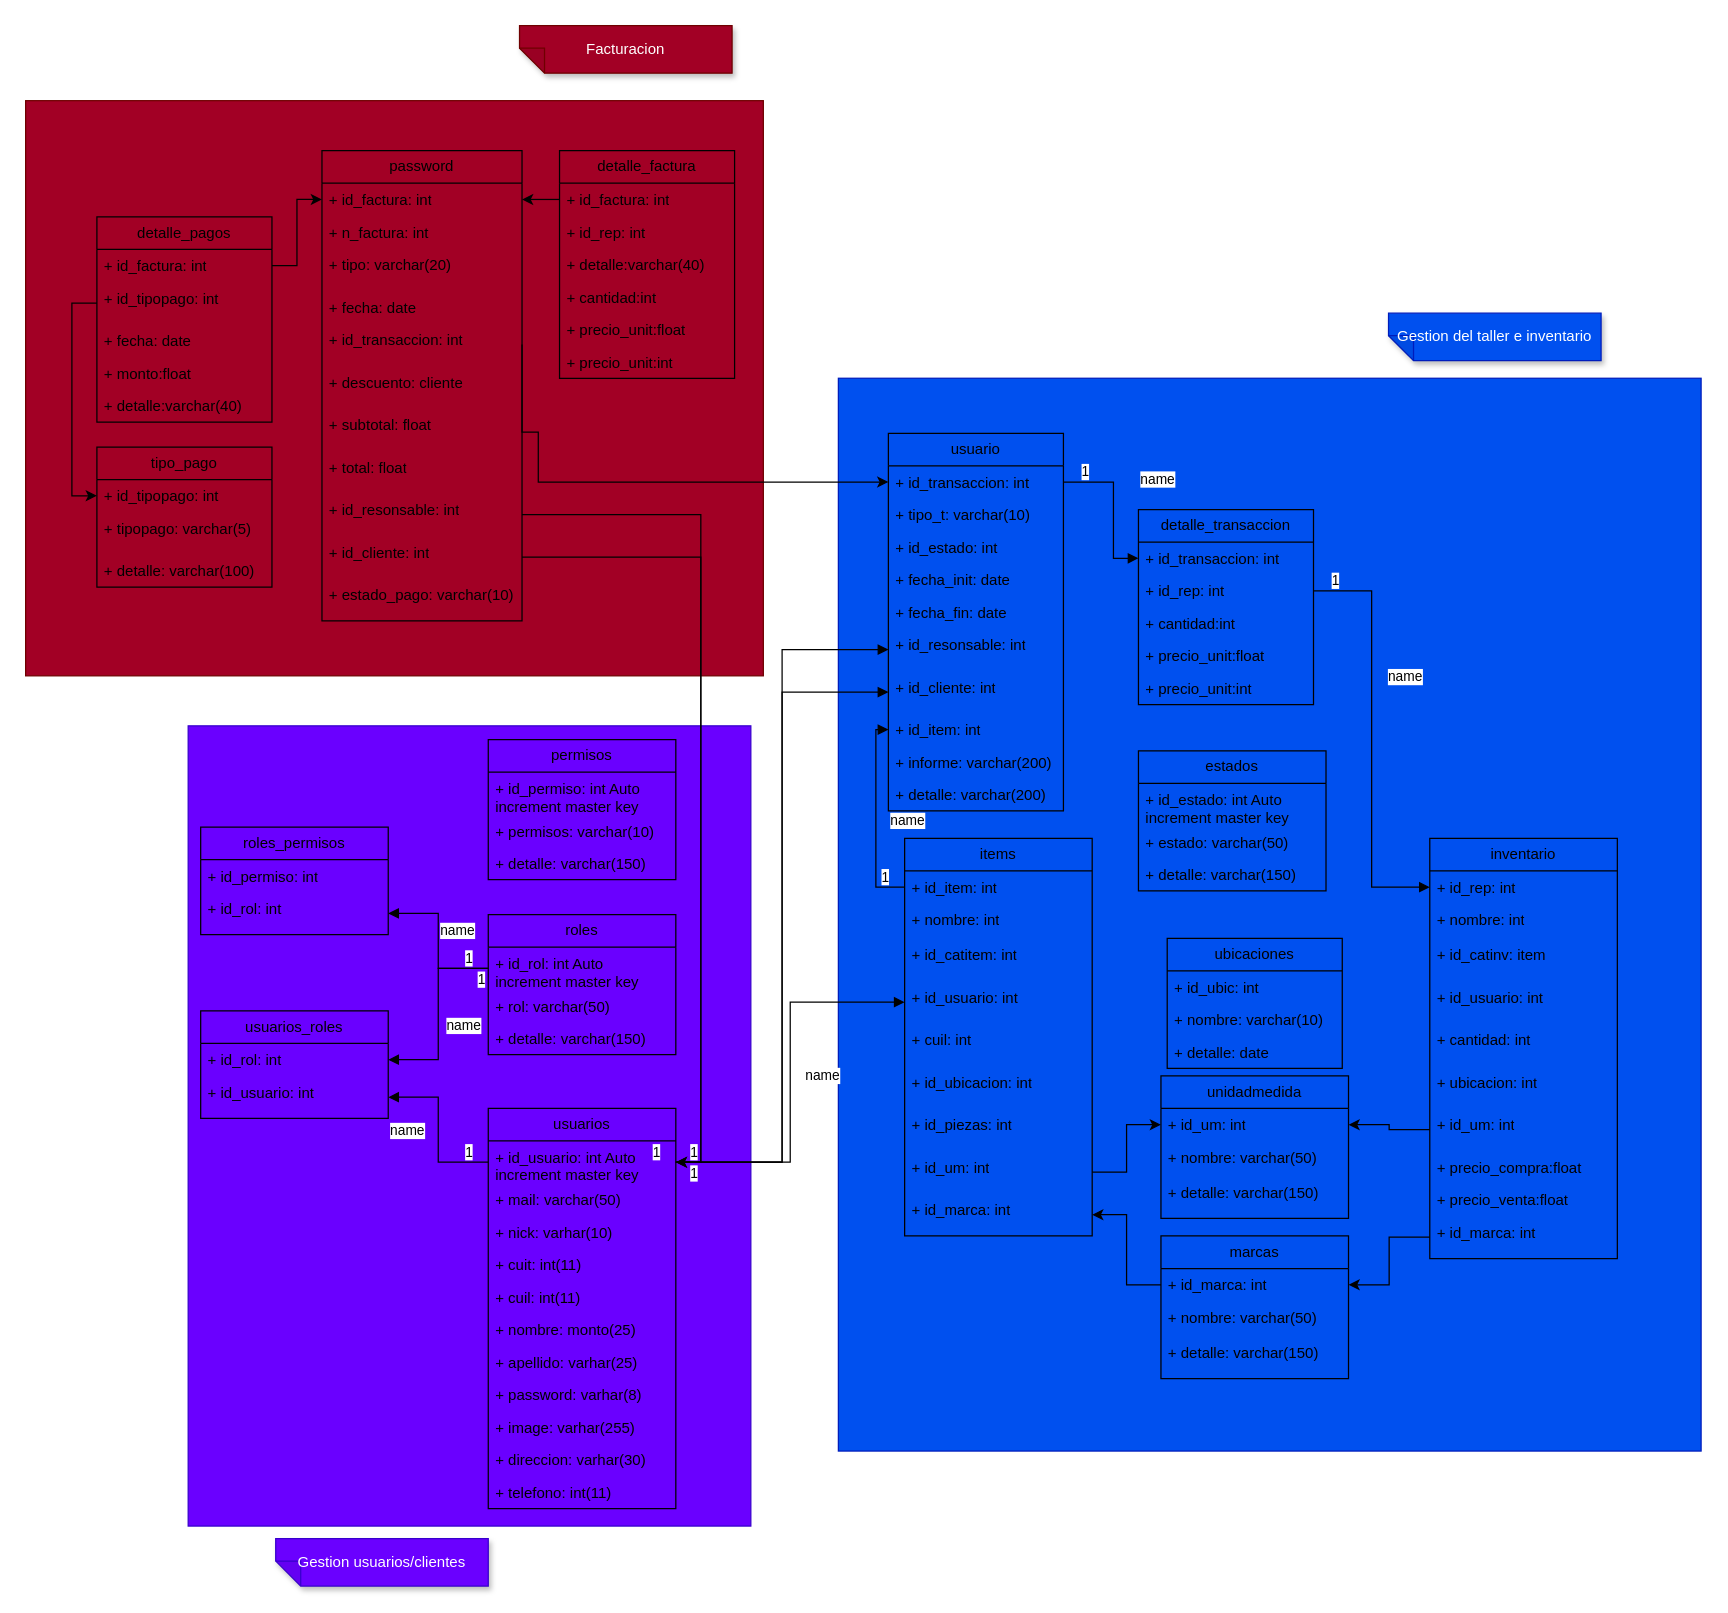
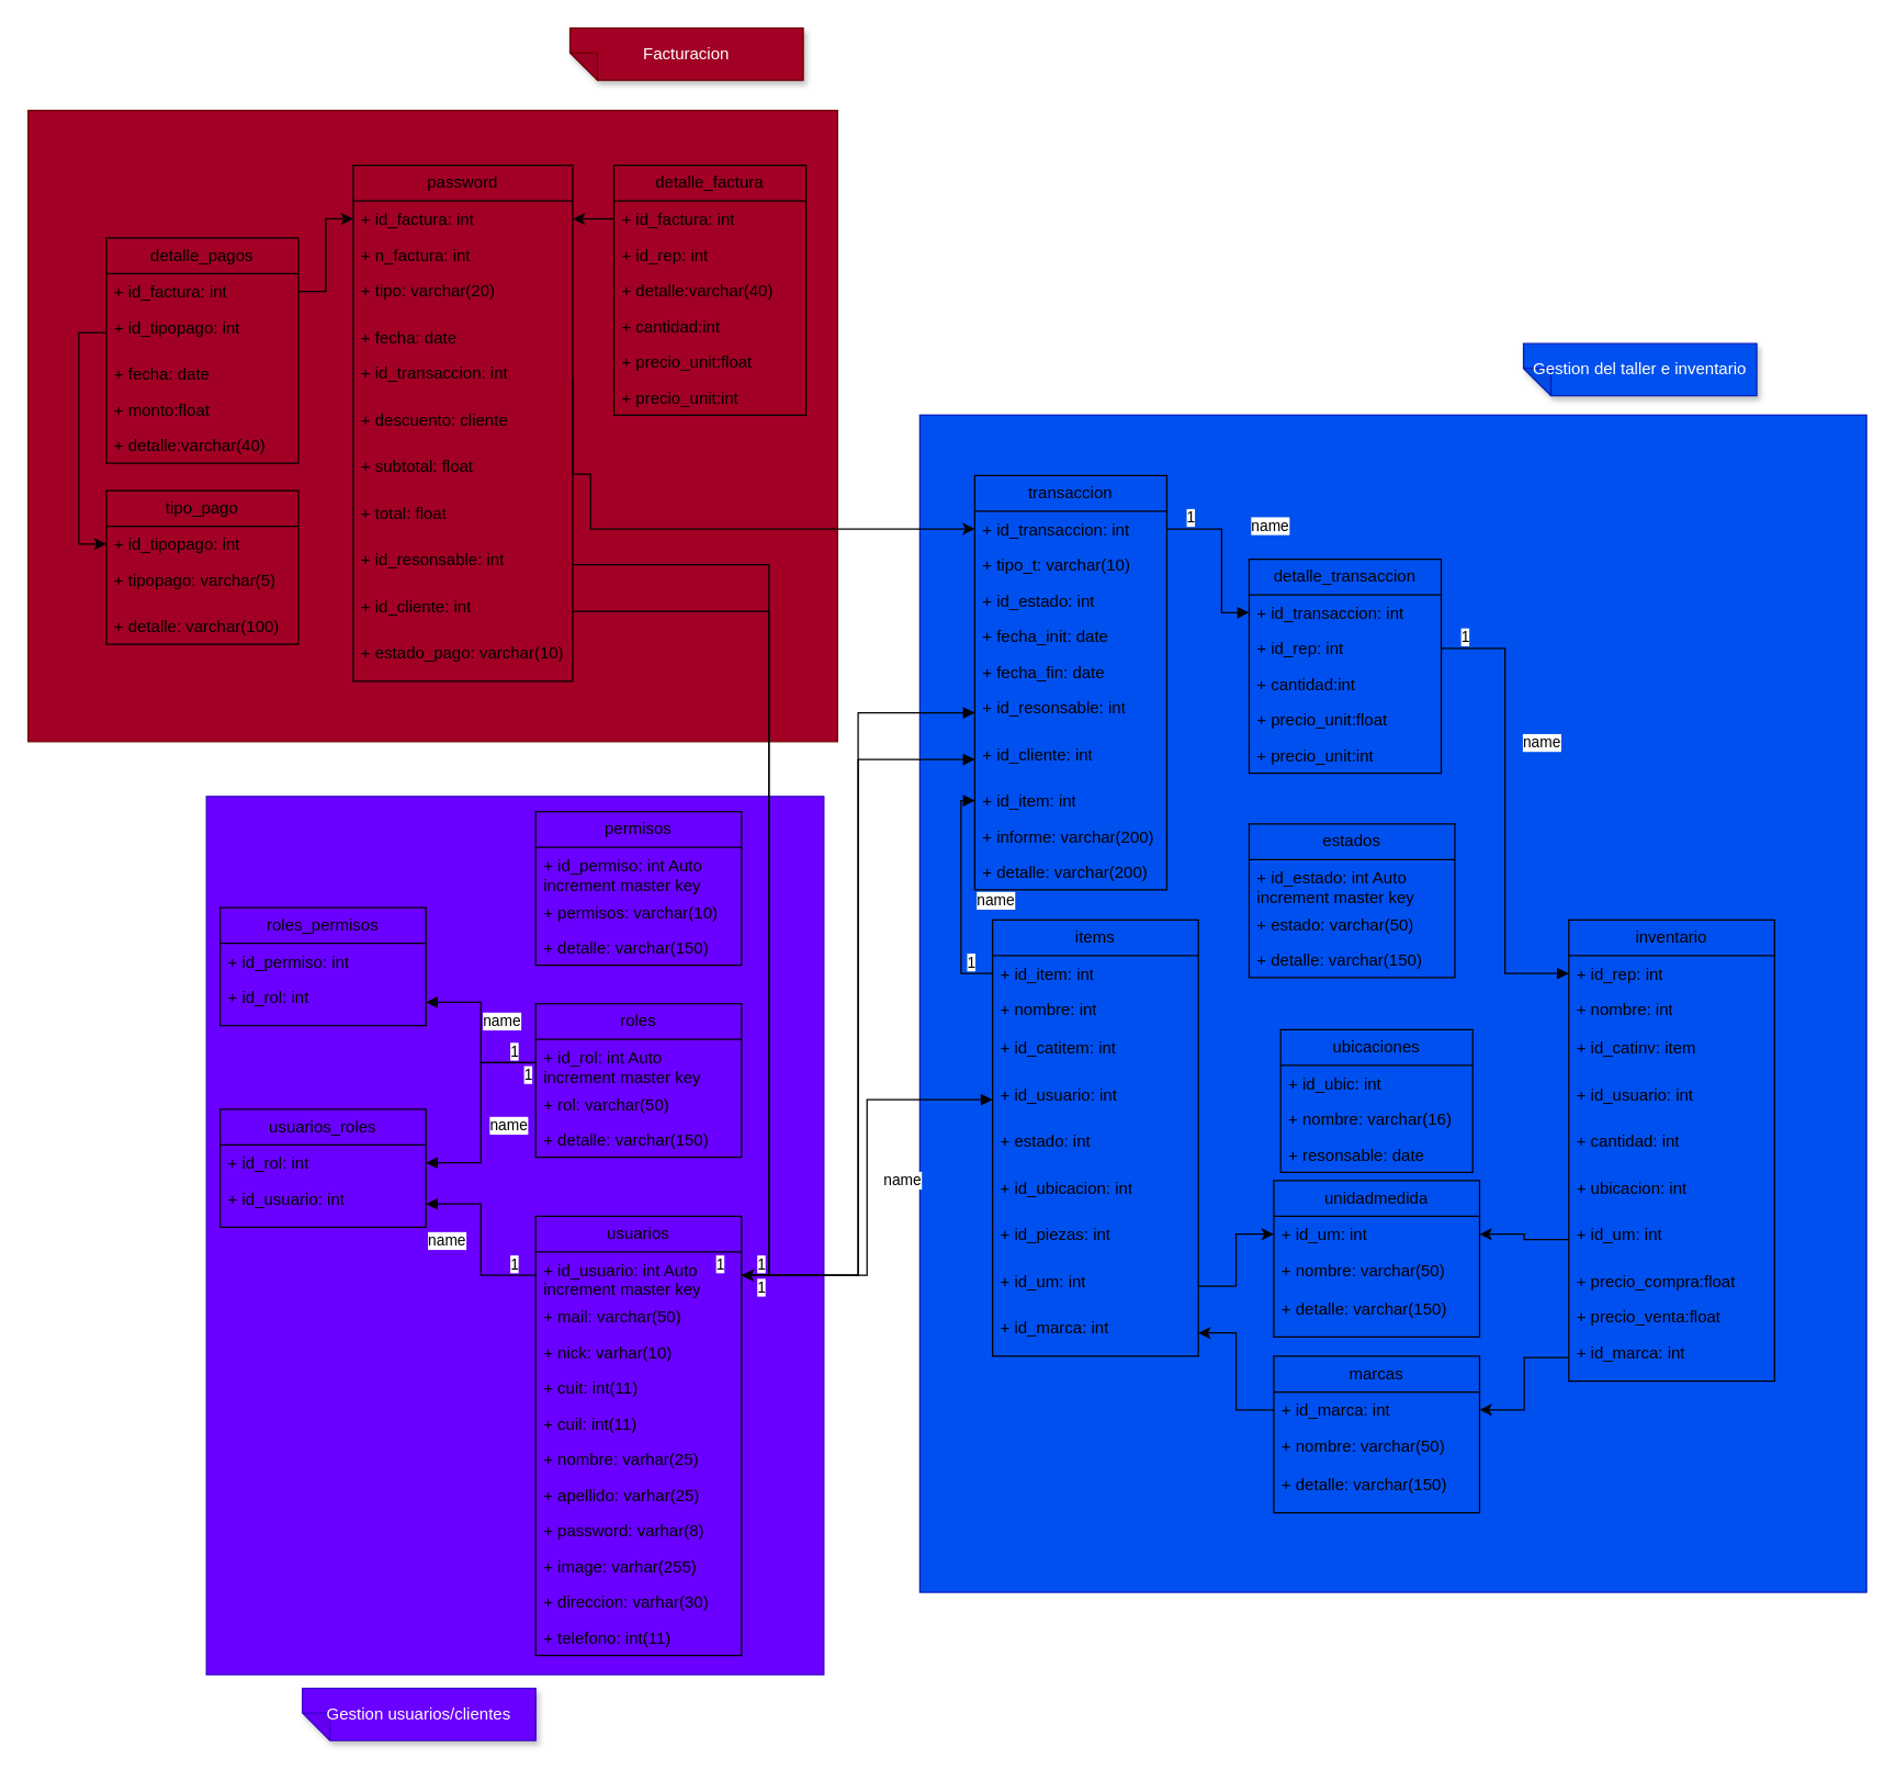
- <mxCell id="18" value="usuario" style="swimlane;fontStyle=0;childLayout=stackLayout;horizontal=1;startSize=26;fillColor=none;horizontalStack=0;resizeParent=1;resizeParentMax=0;resizeLast=0;collapsible=1;marginBottom=0;whiteSpace=wrap;html=1;" parent="1" vertex="1"><mxGeometry x="710" y="346" width="140" height="302" as="geometry" /></mxCell>
+ <mxCell id="18" value="transaccion" style="swimlane;fontStyle=0;childLayout=stackLayout;horizontal=1;startSize=26;fillColor=none;horizontalStack=0;resizeParent=1;resizeParentMax=0;resizeLast=0;collapsible=1;marginBottom=0;whiteSpace=wrap;html=1;" parent="1" vertex="1"><mxGeometry x="710" y="346" width="140" height="302" as="geometry" /></mxCell>
- <mxCell id="82" value="+ nombre: varchar(10)" style="text;strokeColor=none;fillColor=none;align=left;verticalAlign=top;spacingLeft=4;spacingRight=4;overflow=hidden;rotatable=0;points=[[0,0.5],[1,0.5]];portConstraint=eastwest;whiteSpace=wrap;html=1;" parent="80" vertex="1"><mxGeometry y="52" width="140" height="26" as="geometry" /></mxCell>
+ <mxCell id="82" value="+ nombre: varchar(16)" style="text;strokeColor=none;fillColor=none;align=left;verticalAlign=top;spacingLeft=4;spacingRight=4;overflow=hidden;rotatable=0;points=[[0,0.5],[1,0.5]];portConstraint=eastwest;whiteSpace=wrap;html=1;" parent="80" vertex="1"><mxGeometry y="52" width="140" height="26" as="geometry" /></mxCell>
- <mxCell id="62" value="+ cuil: int" style="text;strokeColor=none;fillColor=none;align=left;verticalAlign=top;spacingLeft=4;spacingRight=4;overflow=hidden;rotatable=0;points=[[0,0.5],[1,0.5]];portConstraint=eastwest;whiteSpace=wrap;html=1;" parent="57" vertex="1"><mxGeometry y="148" width="150" height="34" as="geometry" /></mxCell>
+ <mxCell id="62" value="+ estado: int" style="text;strokeColor=none;fillColor=none;align=left;verticalAlign=top;spacingLeft=4;spacingRight=4;overflow=hidden;rotatable=0;points=[[0,0.5],[1,0.5]];portConstraint=eastwest;whiteSpace=wrap;html=1;" parent="57" vertex="1"><mxGeometry y="148" width="150" height="34" as="geometry" /></mxCell>
- <mxCell id="83" value="+ detalle: date" style="text;strokeColor=none;fillColor=none;align=left;verticalAlign=top;spacingLeft=4;spacingRight=4;overflow=hidden;rotatable=0;points=[[0,0.5],[1,0.5]];portConstraint=eastwest;whiteSpace=wrap;html=1;" parent="80" vertex="1"><mxGeometry y="78" width="140" height="26" as="geometry" /></mxCell>
+ <mxCell id="83" value="+ resonsable: date" style="text;strokeColor=none;fillColor=none;align=left;verticalAlign=top;spacingLeft=4;spacingRight=4;overflow=hidden;rotatable=0;points=[[0,0.5],[1,0.5]];portConstraint=eastwest;whiteSpace=wrap;html=1;" parent="80" vertex="1"><mxGeometry y="78" width="140" height="26" as="geometry" /></mxCell>
- <mxCell id="12" value="+ nombre: monto(25)" style="text;strokeColor=none;fillColor=none;align=left;verticalAlign=top;spacingLeft=4;spacingRight=4;overflow=hidden;rotatable=0;points=[[0,0.5],[1,0.5]];portConstraint=eastwest;whiteSpace=wrap;html=1;" parent="6" vertex="1"><mxGeometry y="164" width="150" height="26" as="geometry" /></mxCell>
+ <mxCell id="12" value="+ nombre: varhar(25)" style="text;strokeColor=none;fillColor=none;align=left;verticalAlign=top;spacingLeft=4;spacingRight=4;overflow=hidden;rotatable=0;points=[[0,0.5],[1,0.5]];portConstraint=eastwest;whiteSpace=wrap;html=1;" parent="6" vertex="1"><mxGeometry y="164" width="150" height="26" as="geometry" /></mxCell>
